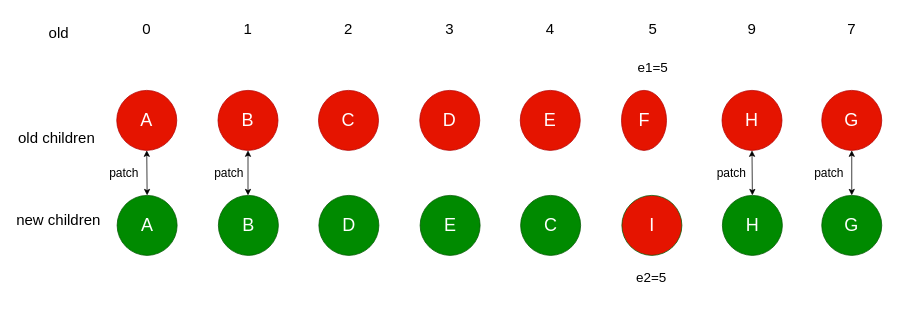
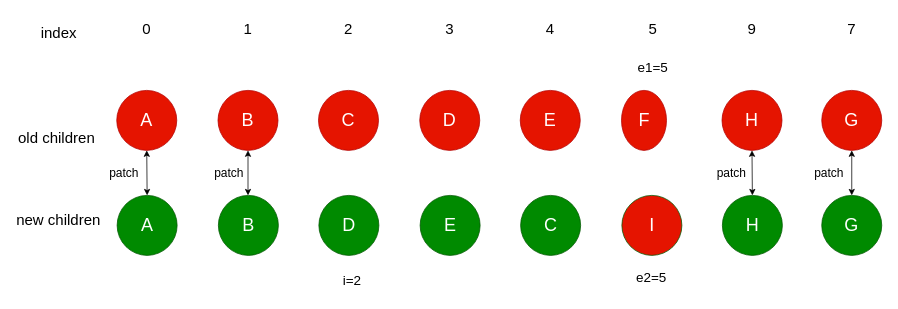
- <mxCell id="21" value="&lt;font style=&quot;font-size: 20px&quot;&gt;old&lt;/font&gt;" style="text;html=1;strokeColor=none;fillColor=none;align=center;verticalAlign=middle;whiteSpace=wrap;rounded=0;fontSize=28;" vertex="1" parent="1"><mxGeometry x="37.5" y="20" width="80" height="40" as="geometry" /></mxCell>
+ <mxCell id="21" value="&lt;font style=&quot;font-size: 20px&quot;&gt;index&lt;/font&gt;" style="text;html=1;strokeColor=none;fillColor=none;align=center;verticalAlign=middle;whiteSpace=wrap;rounded=0;fontSize=28;" vertex="1" parent="1"><mxGeometry x="37.5" y="20" width="80" height="40" as="geometry" /></mxCell>
+ <mxCell id="17" value="&lt;font style=&quot;font-size: 18px&quot;&gt;i=2&lt;/font&gt;" style="text;html=1;strokeColor=none;fillColor=none;align=center;verticalAlign=middle;whiteSpace=wrap;rounded=0;fontSize=28;" vertex="1" parent="1"><mxGeometry x="429" y="350" width="80" height="40" as="geometry" /></mxCell>
